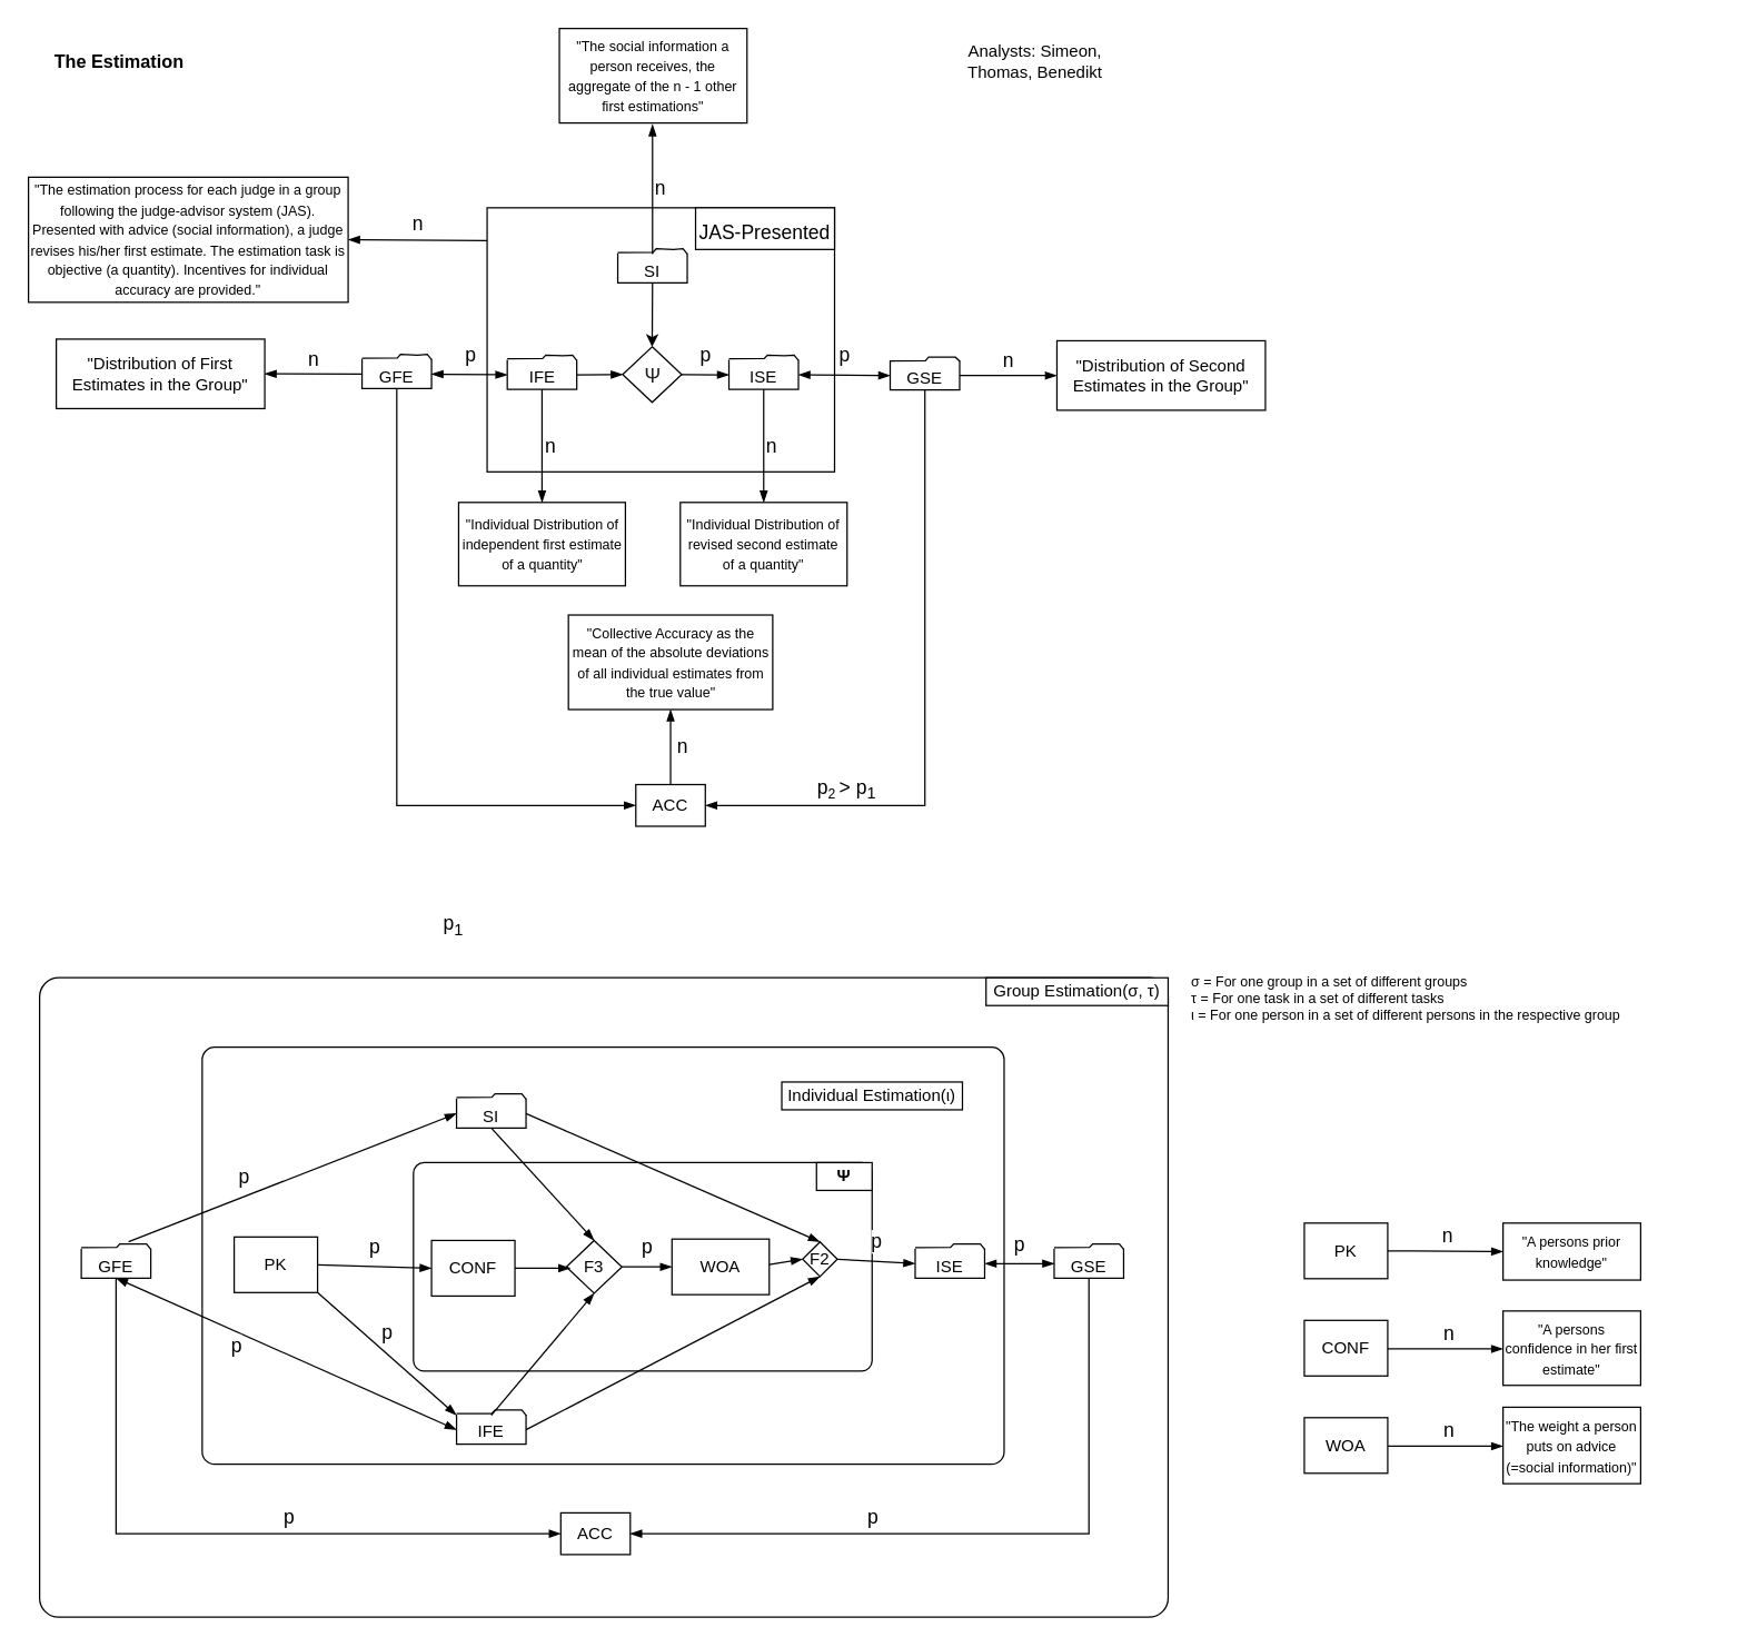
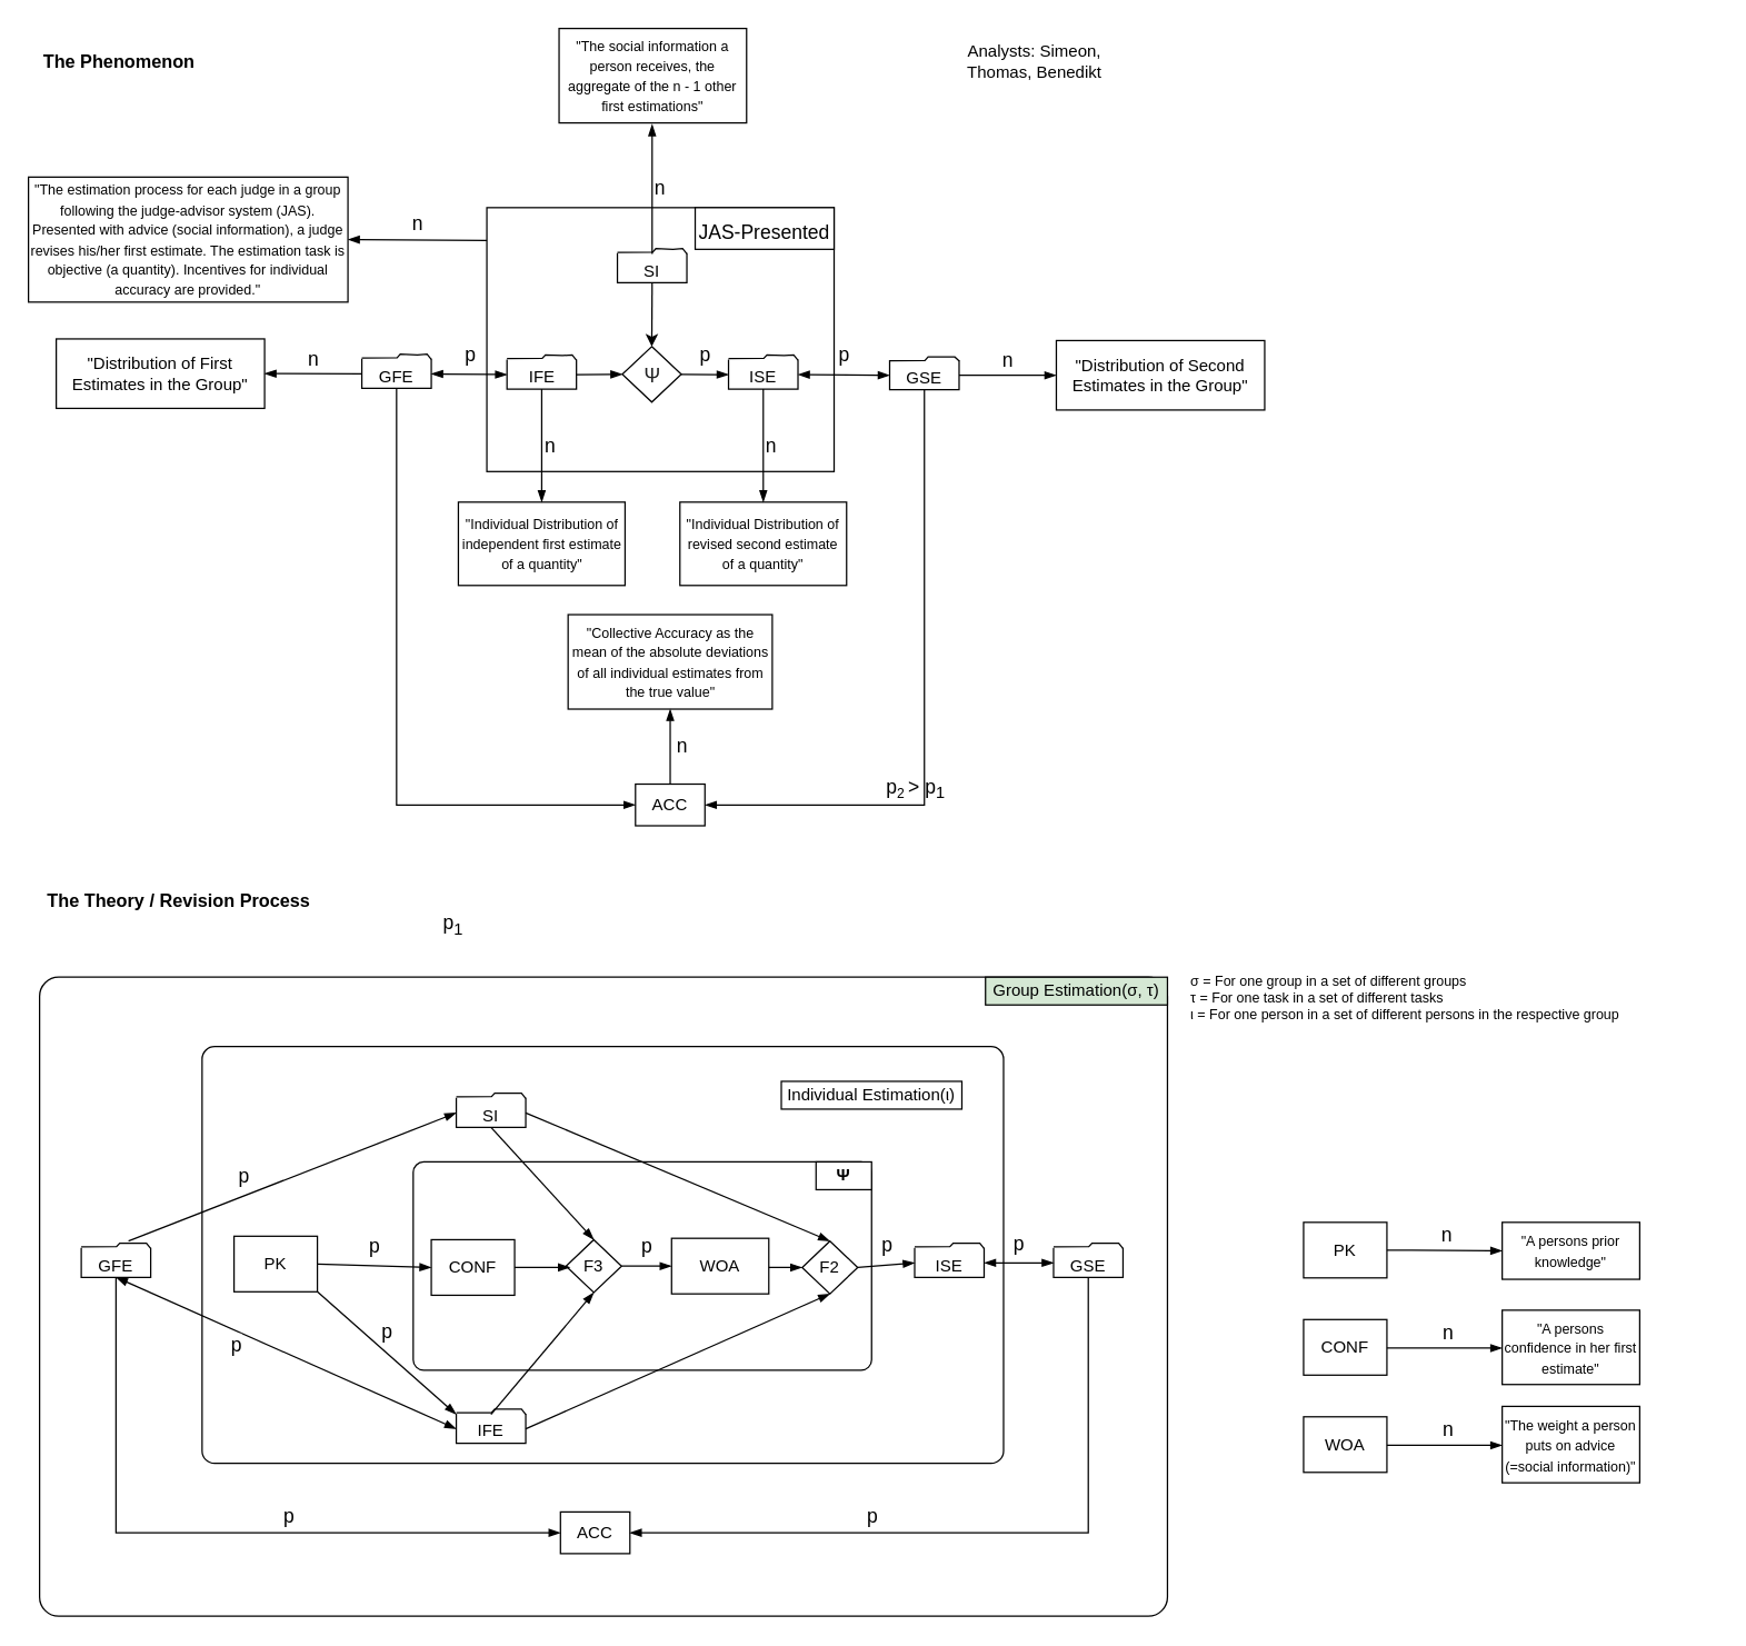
- <mxCell id="36" value="&lt;b&gt;&lt;font style=&quot;font-size: 13px;&quot;&gt;The Estimation&lt;/font&gt;&lt;/b&gt;" style="text;html=1;align=center;verticalAlign=middle;resizable=0;points=[];autosize=1;strokeColor=none;fillColor=none;" parent="1" vertex="1"><mxGeometry x="20" y="29" width="130" height="30" as="geometry" /></mxCell>
+ <mxCell id="36" value="&lt;b&gt;&lt;font style=&quot;font-size: 13px;&quot;&gt;The Phenomenon&lt;/font&gt;&lt;/b&gt;" style="text;html=1;align=center;verticalAlign=middle;resizable=0;points=[];autosize=1;strokeColor=none;fillColor=none;" parent="1" vertex="1"><mxGeometry x="20" y="29" width="130" height="30" as="geometry" /></mxCell>
- <mxCell id="89" value="p&lt;span style=&quot;font-size: 11.667px;&quot;&gt;&lt;sub&gt;2&amp;nbsp;&lt;/sub&gt;&lt;/span&gt;&amp;gt; p&lt;sub&gt;1&lt;/sub&gt;" style="text;html=1;align=center;verticalAlign=middle;whiteSpace=wrap;rounded=0;fontSize=14;" parent="1" vertex="1"><mxGeometry x="579" y="552" width="60" height="30" as="geometry" /></mxCell>
+ <mxCell id="89" value="p&lt;span style=&quot;font-size: 11.667px;&quot;&gt;&lt;sub&gt;2&amp;nbsp;&lt;/sub&gt;&lt;/span&gt;&amp;gt; p&lt;sub&gt;1&lt;/sub&gt;" style="text;html=1;align=center;verticalAlign=middle;whiteSpace=wrap;rounded=0;fontSize=14;" parent="1" vertex="1"><mxGeometry x="629" y="552" width="60" height="30" as="geometry" /></mxCell>
+ <mxCell id="35" value="&lt;b&gt;&lt;font style=&quot;font-size: 13px;&quot;&gt;The Theory / Revision Process&lt;/font&gt;&lt;/b&gt;" style="text;html=1;align=center;verticalAlign=middle;resizable=0;points=[];autosize=1;strokeColor=none;fillColor=none;" parent="1" vertex="1"><mxGeometry x="23" y="633" width="210" height="30" as="geometry" /></mxCell>
- <mxCell id="70" value="Group Estimation(&lt;span class=&quot;Grek&quot; lang=&quot;und-Grek&quot;&gt;σ, &lt;/span&gt;τ)" style="rounded=0;whiteSpace=wrap;html=1;fontSize=12;" parent="1" vertex="1"><mxGeometry x="709" y="703" width="131" height="20" as="geometry" /></mxCell>
+ <mxCell id="70" value="Group Estimation(&lt;span class=&quot;Grek&quot; lang=&quot;und-Grek&quot;&gt;σ, &lt;/span&gt;τ)" style="rounded=0;whiteSpace=wrap;html=1;fontSize=12;fillColor=#d5e8d4;" parent="1" vertex="1"><mxGeometry x="709" y="703" width="131" height="20" as="geometry" /></mxCell>
- <mxCell id="49" value="F2" style="rhombus;whiteSpace=wrap;html=1;" parent="44" vertex="1"><mxGeometry x="280" y="57" width="25" height="25" as="geometry" /></mxCell>
+ <mxCell id="49" value="F2" style="rhombus;whiteSpace=wrap;html=1;" parent="44" vertex="1"><mxGeometry x="280" y="57" width="40" height="38" as="geometry" /></mxCell>
